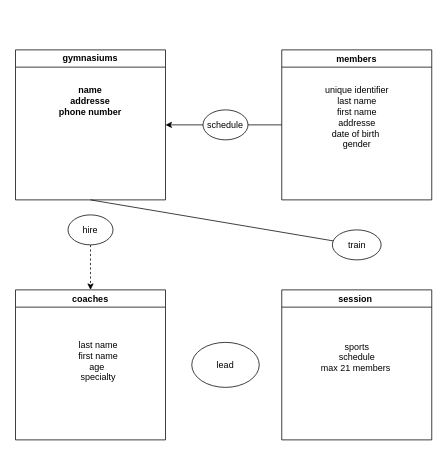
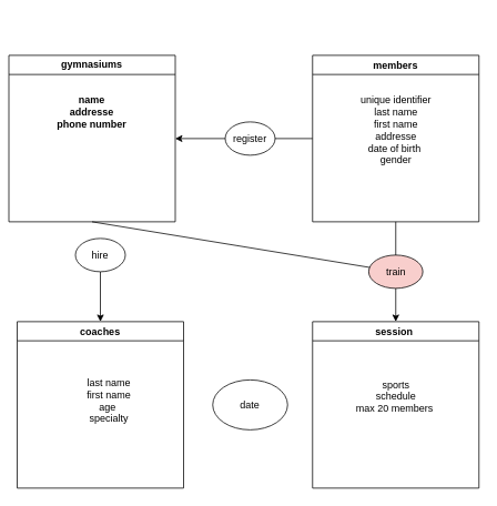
- <mxCell id="3" value="&lt;br&gt;&lt;br&gt;&lt;br&gt;&lt;p class=&quot;MsoNormal&quot;&gt;&lt;/p&gt;&lt;br&gt;gymnasiums&lt;br&gt;&lt;br&gt;&lt;br&gt;name&lt;br&gt;addresse&lt;br&gt;phone number" style="swimlane;whiteSpace=wrap;html=1;" vertex="1" parent="1"><mxGeometry x="20" y="20" width="200" height="200" as="geometry"><mxRectangle x="80" y="100" width="120" height="200" as="alternateBounds" /></mxGeometry></mxCell>
+ <mxCell id="3" value="&lt;br&gt;&lt;br&gt;&lt;br&gt;&lt;p class=&quot;MsoNormal&quot;&gt;&lt;/p&gt;&lt;br&gt;gymnasiums&lt;br&gt;&lt;br&gt;&lt;br&gt;name&lt;br&gt;addresse&lt;br&gt;phone number" style="swimlane;whiteSpace=wrap;html=1;" vertex="1" parent="1"><mxGeometry x="10" y="20" width="200" height="200" as="geometry"><mxRectangle x="80" y="100" width="120" height="200" as="alternateBounds" /></mxGeometry></mxCell>
- <mxCell id="12" value="schedule" style="ellipse;whiteSpace=wrap;html=1;" vertex="1" parent="1"><mxGeometry x="270" y="100" width="60" height="40" as="geometry" /></mxCell>
+ <mxCell id="12" value="register" style="ellipse;whiteSpace=wrap;html=1;" vertex="1" parent="1"><mxGeometry x="270" y="100" width="60" height="40" as="geometry" /></mxCell>
+ <mxCell id="11" value="" style="endArrow=classic;html=1;entryX=0.5;entryY=0;entryDx=0;entryDy=0;exitX=0.5;exitY=1;exitDx=0;exitDy=0;" edge="1" parent="1" source="8" target="6"><mxGeometry width="50" height="50" relative="1" as="geometry"><mxPoint x="430" y="290" as="sourcePoint" /><mxPoint x="480" y="240" as="targetPoint" /></mxGeometry></mxCell>
- <mxCell id="14" value="train" style="ellipse;whiteSpace=wrap;html=1;" vertex="1" parent="1"><mxGeometry x="442.5" y="260" width="65" height="40" as="geometry" /></mxCell>
+ <mxCell id="14" value="train" style="ellipse;whiteSpace=wrap;html=1;fillColor=#f8cecc;" vertex="1" parent="1"><mxGeometry x="442.5" y="260" width="65" height="40" as="geometry" /></mxCell>
- <mxCell id="2" style="edgeStyle=none;html=1;exitX=0.5;exitY=1;exitDx=0;exitDy=0;entryX=0.5;entryY=0;entryDx=0;entryDy=0;startArrow=none;dashed=1;" edge="1" parent="1" source="16" target="4"><mxGeometry relative="1" as="geometry" /></mxCell>
+ <mxCell id="2" style="edgeStyle=none;html=1;exitX=0.5;exitY=1;exitDx=0;exitDy=0;entryX=0.5;entryY=0;entryDx=0;entryDy=0;startArrow=none;" edge="1" parent="1" source="16" target="4"><mxGeometry relative="1" as="geometry" /></mxCell>
- <mxCell id="7" value="sports&lt;br&gt;schedule&lt;br&gt;&amp;nbsp;max 21 members&amp;nbsp;&amp;nbsp;" style="text;html=1;align=center;verticalAlign=middle;resizable=0;points=[];autosize=1;strokeColor=none;fillColor=none;" vertex="1" parent="6"><mxGeometry x="35" y="60" width="130" height="60" as="geometry" /></mxCell>
+ <mxCell id="7" value="sports&lt;br&gt;schedule&lt;br&gt;&amp;nbsp;max 20 members&amp;nbsp;&amp;nbsp;" style="text;html=1;align=center;verticalAlign=middle;resizable=0;points=[];autosize=1;strokeColor=none;fillColor=none;" vertex="1" parent="6"><mxGeometry x="35" y="60" width="130" height="60" as="geometry" /></mxCell>
- <mxCell id="13" value="lead" style="ellipse;whiteSpace=wrap;html=1;" vertex="1" parent="1"><mxGeometry x="255" y="410" width="90" height="60" as="geometry" /></mxCell>
+ <mxCell id="13" value="date" style="ellipse;whiteSpace=wrap;html=1;" vertex="1" parent="1"><mxGeometry x="255" y="410" width="90" height="60" as="geometry" /></mxCell>
